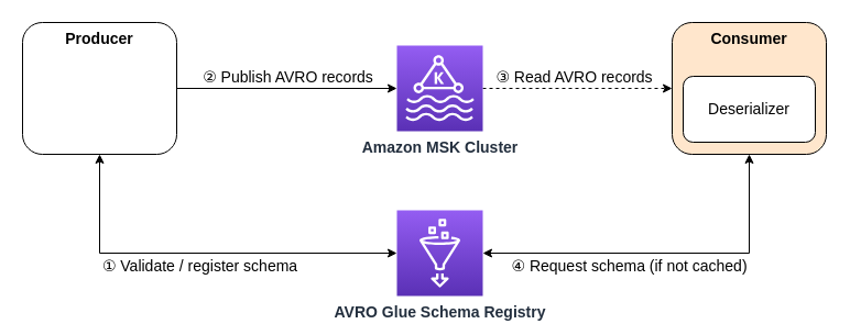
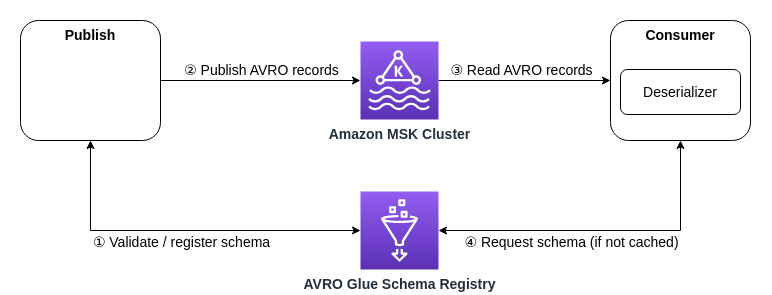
- <mxCell id="11" value="&lt;b&gt;Producer&lt;/b&gt;" style="rounded=1;whiteSpace=wrap;html=1;fontSize=14;verticalAlign=top;" parent="1" vertex="1"><mxGeometry x="20" y="20" width="140" height="120" as="geometry" /></mxCell>
+ <mxCell id="11" value="&lt;b&gt;Publish&lt;/b&gt;" style="rounded=1;whiteSpace=wrap;html=1;fontSize=14;verticalAlign=top;" parent="1" vertex="1"><mxGeometry x="20" y="20" width="140" height="120" as="geometry" /></mxCell>
- <mxCell id="13" value="&lt;b&gt;Consumer&lt;/b&gt;" style="rounded=1;whiteSpace=wrap;html=1;fontSize=14;verticalAlign=top;fillColor=#ffe6cc;" parent="1" vertex="1"><mxGeometry x="610" y="20" width="140" height="120" as="geometry" /></mxCell>
+ <mxCell id="13" value="&lt;b&gt;Consumer&lt;/b&gt;" style="rounded=1;whiteSpace=wrap;html=1;fontSize=14;verticalAlign=top;" parent="1" vertex="1"><mxGeometry x="610" y="20" width="140" height="120" as="geometry" /></mxCell>
- <mxCell id="3" style="edgeStyle=orthogonalEdgeStyle;rounded=0;orthogonalLoop=1;jettySize=auto;html=1;exitX=1;exitY=0.5;exitDx=0;exitDy=0;exitPerimeter=0;entryX=0;entryY=0.5;entryDx=0;entryDy=0;fontSize=14;dashed=1;" parent="1" source="4" target="13" edge="1"><mxGeometry relative="1" as="geometry" /></mxCell>
+ <mxCell id="3" style="edgeStyle=orthogonalEdgeStyle;rounded=0;orthogonalLoop=1;jettySize=auto;html=1;exitX=1;exitY=0.5;exitDx=0;exitDy=0;exitPerimeter=0;entryX=0;entryY=0.5;entryDx=0;entryDy=0;fontSize=14;" parent="1" source="4" target="13" edge="1"><mxGeometry relative="1" as="geometry" /></mxCell>
- <mxCell id="14" value="Deserializer" style="rounded=1;whiteSpace=wrap;html=1;fontSize=14;" parent="1" vertex="1"><mxGeometry x="620" y="69" width="120" height="60" as="geometry" /></mxCell>
+ <mxCell id="14" value="Deserializer" style="rounded=1;whiteSpace=wrap;html=1;fontSize=14;" parent="1" vertex="1"><mxGeometry x="620" y="69" width="120" height="45" as="geometry" /></mxCell>
